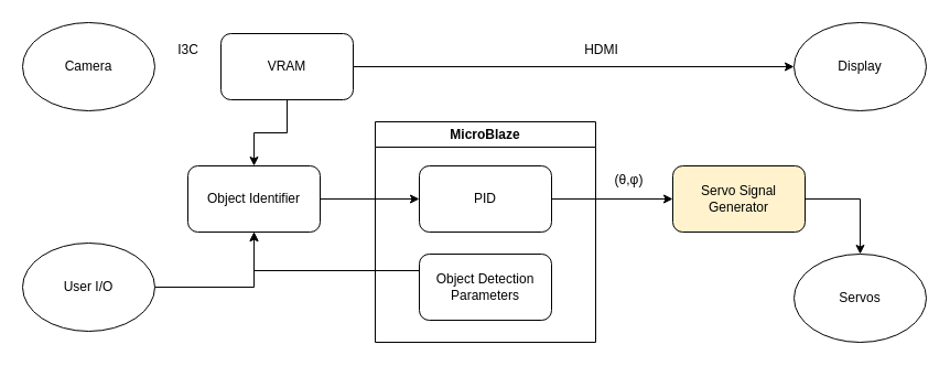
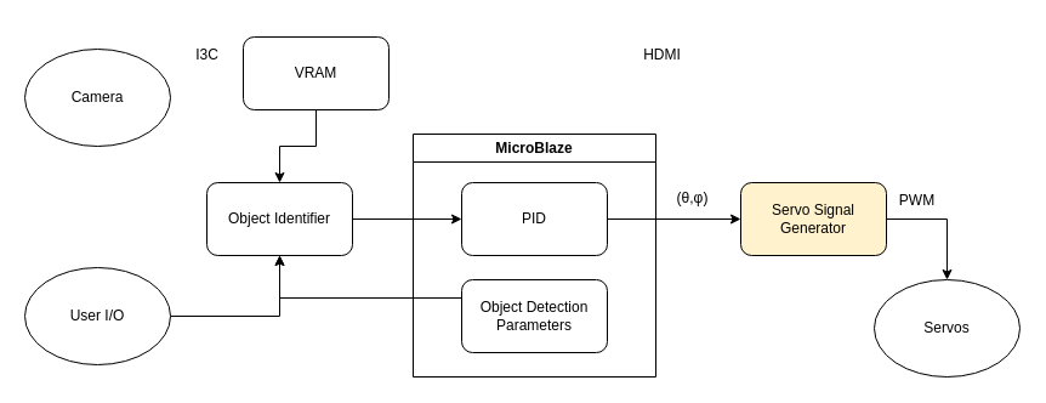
- <mxCell id="5" value="Camera" style="ellipse;whiteSpace=wrap;html=1;" vertex="1" parent="1"><mxGeometry x="20" y="20" width="120" height="80" as="geometry" /></mxCell>
+ <mxCell id="5" value="Camera" style="ellipse;whiteSpace=wrap;html=1;" vertex="1" parent="1"><mxGeometry x="20" y="40" width="120" height="80" as="geometry" /></mxCell>
- <mxCell id="3" value="" style="edgeStyle=orthogonalEdgeStyle;rounded=0;orthogonalLoop=1;jettySize=auto;html=1;" edge="1" parent="1" source="4" target="6"><mxGeometry relative="1" as="geometry" /></mxCell>
- <mxCell id="6" value="Display" style="ellipse;whiteSpace=wrap;html=1;" vertex="1" parent="1"><mxGeometry x="720" y="20" width="120" height="80" as="geometry" /></mxCell>
+ <mxCell id="21" value="PWM" style="text;html=1;align=center;verticalAlign=middle;resizable=0;points=[];autosize=1;strokeColor=none;fillColor=none;" vertex="1" parent="1"><mxGeometry x="730" y="150" width="50" height="30" as="geometry" /></mxCell>
